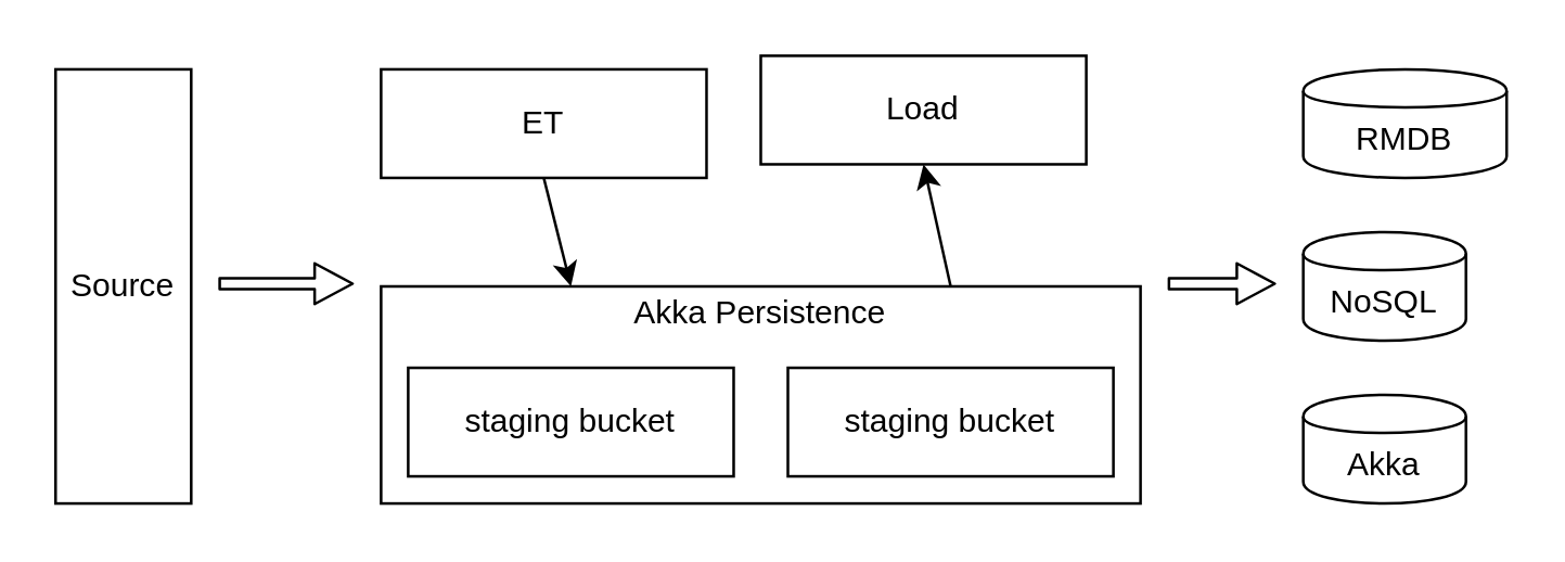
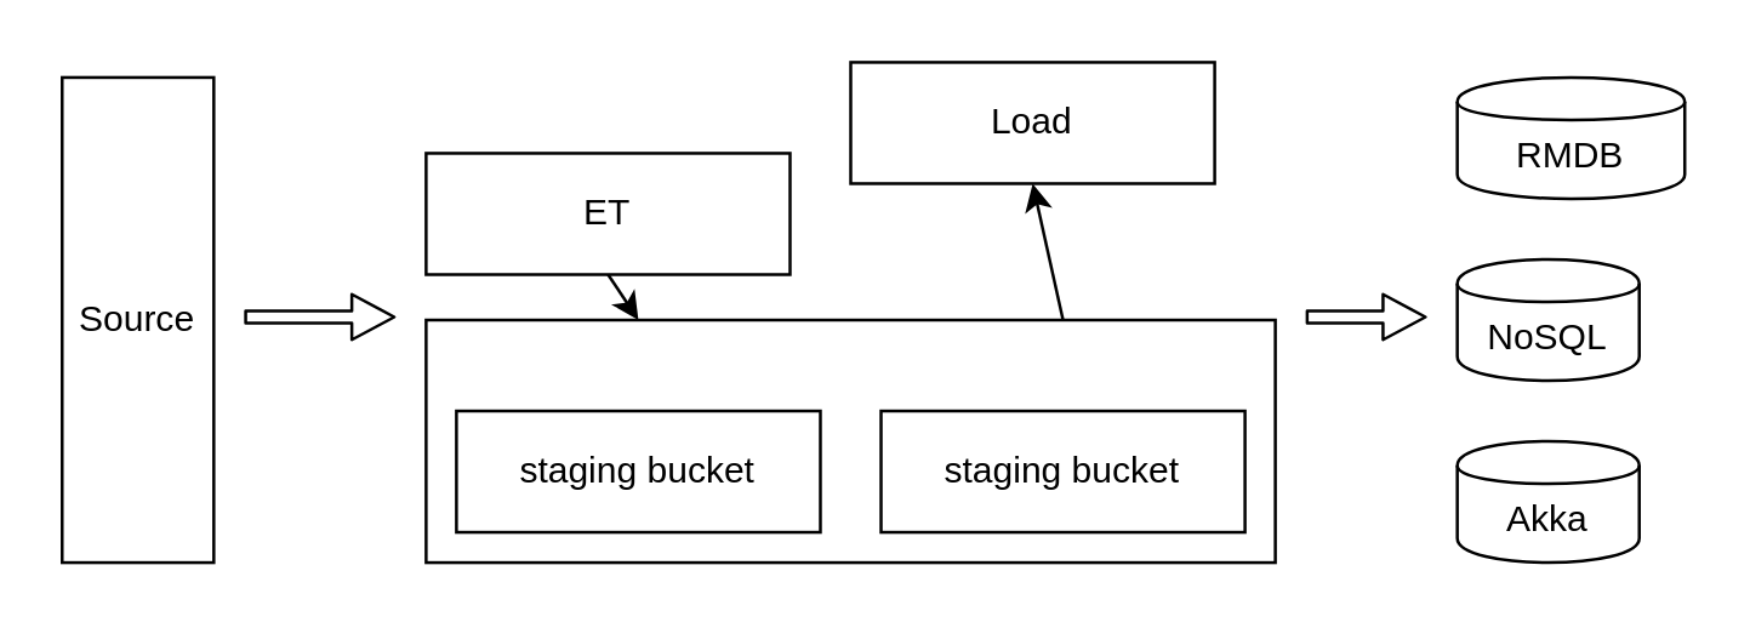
- <mxCell id="3" value="ET" style="rounded=0;whiteSpace=wrap;html=1;strokeWidth=1;fillColor=none;gradientColor=none;align=center;" parent="1" vertex="1"><mxGeometry x="140" y="25" width="120" height="40" as="geometry" /></mxCell>
+ <mxCell id="3" value="ET" style="rounded=0;whiteSpace=wrap;html=1;strokeWidth=1;fillColor=none;gradientColor=none;align=center;" parent="1" vertex="1"><mxGeometry x="140" y="50" width="120" height="40" as="geometry" /></mxCell>
- <mxCell id="9" value="Akka Persistence" style="text;html=1;strokeColor=none;fillColor=none;align=center;verticalAlign=middle;whiteSpace=wrap;rounded=0;" parent="1" vertex="1"><mxGeometry x="230" y="105" width="100" height="20" as="geometry" /></mxCell>
